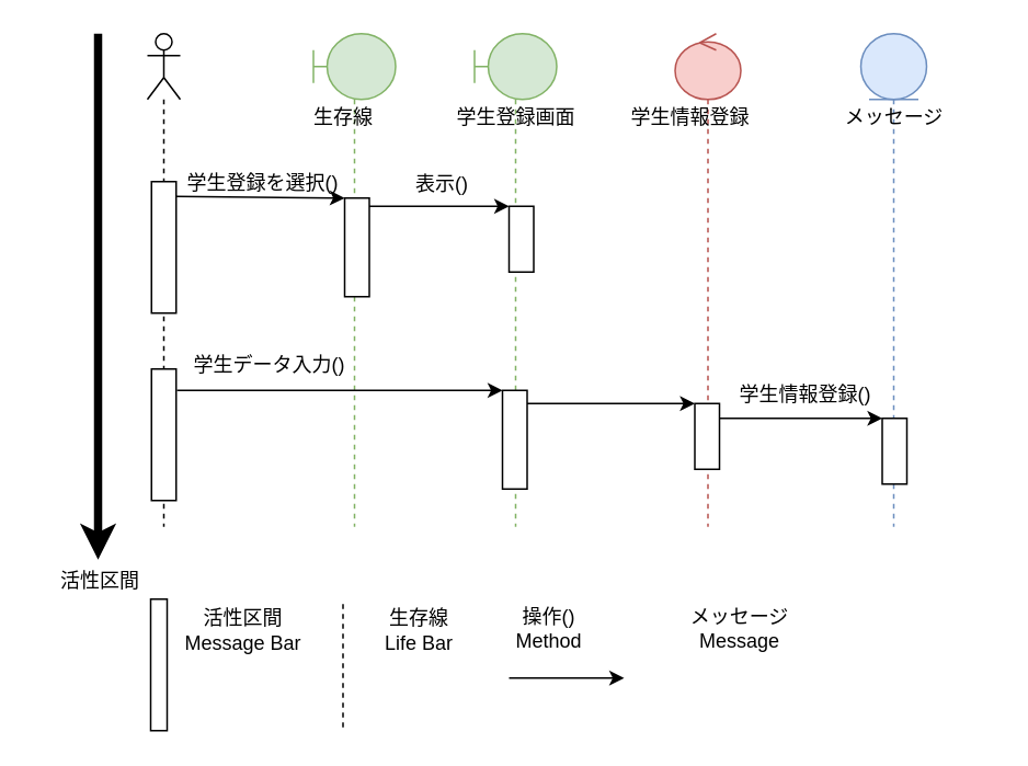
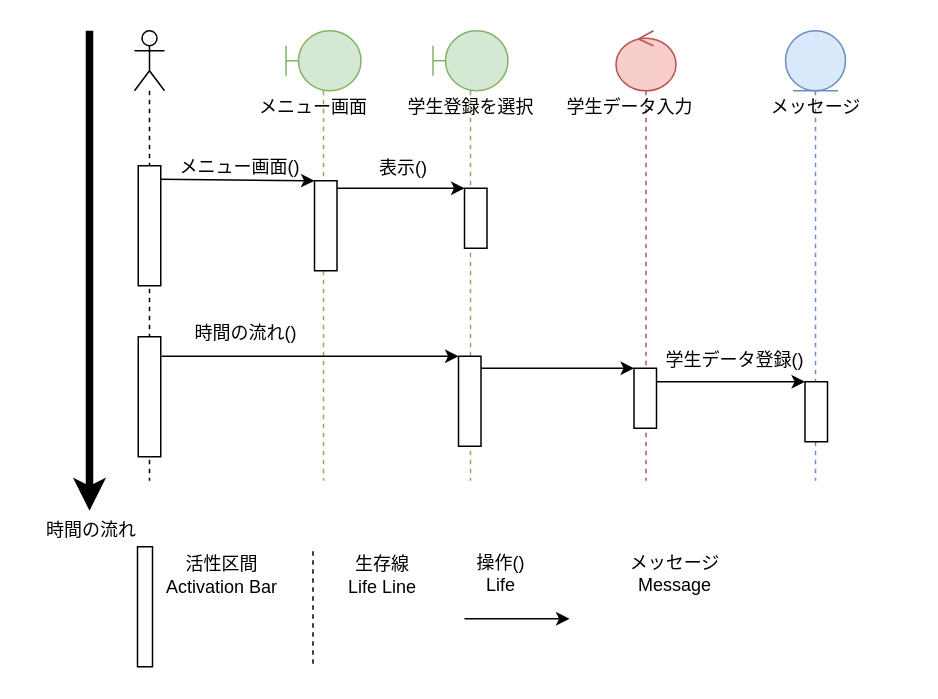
- <mxCell id="16" value="生存線" style="text;html=1;align=center;verticalAlign=middle;resizable=0;points=[];autosize=1;strokeColor=none;fillColor=none;" vertex="1" parent="1"><mxGeometry x="158" y="56" width="100" height="30" as="geometry" /></mxCell>
+ <mxCell id="16" value="メニュー画面" style="text;html=1;align=center;verticalAlign=middle;resizable=0;points=[];autosize=1;strokeColor=none;fillColor=none;" vertex="1" parent="1"><mxGeometry x="158" y="56" width="100" height="30" as="geometry" /></mxCell>
- <mxCell id="17" value="学生登録画面" style="text;html=1;align=center;verticalAlign=middle;resizable=0;points=[];autosize=1;strokeColor=none;fillColor=none;" vertex="1" parent="1"><mxGeometry x="263" y="56" width="100" height="30" as="geometry" /></mxCell>
+ <mxCell id="17" value="学生登録を選択" style="text;html=1;align=center;verticalAlign=middle;resizable=0;points=[];autosize=1;strokeColor=none;fillColor=none;" vertex="1" parent="1"><mxGeometry x="263" y="56" width="100" height="30" as="geometry" /></mxCell>
- <mxCell id="18" value="学生情報登録" style="text;html=1;align=center;verticalAlign=middle;resizable=0;points=[];autosize=1;strokeColor=none;fillColor=none;" vertex="1" parent="1"><mxGeometry x="369" y="56" width="100" height="30" as="geometry" /></mxCell>
+ <mxCell id="18" value="学生データ入力" style="text;html=1;align=center;verticalAlign=middle;resizable=0;points=[];autosize=1;strokeColor=none;fillColor=none;" vertex="1" parent="1"><mxGeometry x="369" y="56" width="100" height="30" as="geometry" /></mxCell>
- <mxCell id="22" value="学生登録を選択()" style="text;html=1;align=center;verticalAlign=middle;resizable=0;points=[];autosize=1;strokeColor=none;fillColor=none;" vertex="1" parent="1"><mxGeometry x="99" y="96" width="120" height="30" as="geometry" /></mxCell>
+ <mxCell id="22" value="メニュー画面()" style="text;html=1;align=center;verticalAlign=middle;resizable=0;points=[];autosize=1;strokeColor=none;fillColor=none;" vertex="1" parent="1"><mxGeometry x="99" y="96" width="120" height="30" as="geometry" /></mxCell>
- <mxCell id="34" value="学生データ入力()" style="text;html=1;align=center;verticalAlign=middle;resizable=0;points=[];autosize=1;strokeColor=none;fillColor=none;" vertex="1" parent="1"><mxGeometry x="103" y="207" width="120" height="30" as="geometry" /></mxCell>
+ <mxCell id="34" value="時間の流れ()" style="text;html=1;align=center;verticalAlign=middle;resizable=0;points=[];autosize=1;strokeColor=none;fillColor=none;" vertex="1" parent="1"><mxGeometry x="103" y="207" width="120" height="30" as="geometry" /></mxCell>
- <mxCell id="35" value="学生情報登録()" style="text;html=1;align=center;verticalAlign=middle;resizable=0;points=[];autosize=1;strokeColor=none;fillColor=none;" vertex="1" parent="1"><mxGeometry x="429" y="225" width="120" height="30" as="geometry" /></mxCell>
+ <mxCell id="35" value="学生データ登録()" style="text;html=1;align=center;verticalAlign=middle;resizable=0;points=[];autosize=1;strokeColor=none;fillColor=none;" vertex="1" parent="1"><mxGeometry x="429" y="225" width="120" height="30" as="geometry" /></mxCell>
- <mxCell id="21" value="活性区間" style="text;html=1;align=center;verticalAlign=middle;resizable=0;points=[];autosize=1;strokeColor=none;fillColor=none;" vertex="1" parent="1"><mxGeometry x="20" y="338" width="80" height="30" as="geometry" /></mxCell>
+ <mxCell id="21" value="時間の流れ" style="text;html=1;align=center;verticalAlign=middle;resizable=0;points=[];autosize=1;strokeColor=none;fillColor=none;" vertex="1" parent="1"><mxGeometry x="20" y="338" width="80" height="30" as="geometry" /></mxCell>
- <mxCell id="24" value="操作()&lt;div&gt;Method&lt;/div&gt;" style="text;html=1;align=center;verticalAlign=middle;resizable=0;points=[];autosize=1;strokeColor=none;fillColor=none;" vertex="1" parent="1"><mxGeometry x="303" y="362" width="60" height="40" as="geometry" /></mxCell>
+ <mxCell id="24" value="操作()&lt;div&gt;Life&lt;/div&gt;" style="text;html=1;align=center;verticalAlign=middle;resizable=0;points=[];autosize=1;strokeColor=none;fillColor=none;" vertex="1" parent="1"><mxGeometry x="303" y="362" width="60" height="40" as="geometry" /></mxCell>
- <mxCell id="12" value="活性区間&lt;div&gt;Message Bar&lt;/div&gt;" style="text;html=1;align=center;verticalAlign=middle;resizable=0;points=[];autosize=1;strokeColor=none;fillColor=none;" vertex="1" parent="1"><mxGeometry x="97" y="363" width="100" height="40" as="geometry" /></mxCell>
+ <mxCell id="12" value="活性区間&lt;div&gt;Activation Bar&lt;/div&gt;" style="text;html=1;align=center;verticalAlign=middle;resizable=0;points=[];autosize=1;strokeColor=none;fillColor=none;" vertex="1" parent="1"><mxGeometry x="97" y="363" width="100" height="40" as="geometry" /></mxCell>
- <mxCell id="14" value="生存線&lt;div&gt;Life Bar&lt;/div&gt;" style="text;html=1;align=center;verticalAlign=middle;resizable=0;points=[];autosize=1;strokeColor=none;fillColor=none;" vertex="1" parent="1"><mxGeometry x="219" y="363" width="70" height="40" as="geometry" /></mxCell>
+ <mxCell id="14" value="生存線&lt;div&gt;Life Line&lt;/div&gt;" style="text;html=1;align=center;verticalAlign=middle;resizable=0;points=[];autosize=1;strokeColor=none;fillColor=none;" vertex="1" parent="1"><mxGeometry x="219" y="363" width="70" height="40" as="geometry" /></mxCell>
